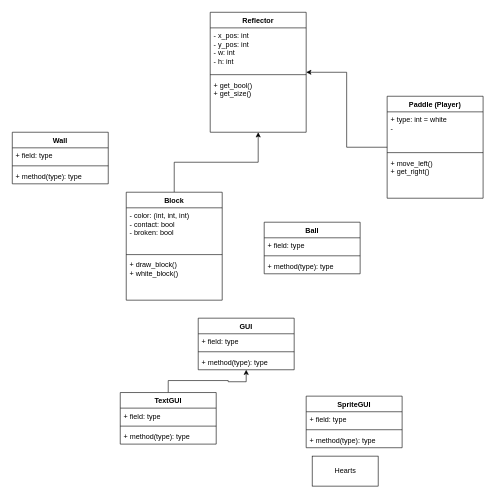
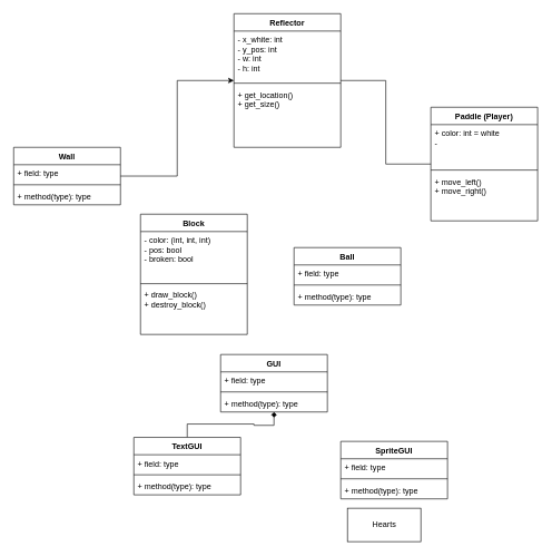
- <mxCell id="3" value="- x_pos: int&#10;- y_pos: int&#10;- w: int&#10;- h: int" style="text;strokeColor=none;fillColor=none;align=left;verticalAlign=top;spacingLeft=4;spacingRight=4;overflow=hidden;rotatable=0;points=[[0,0.5],[1,0.5]];portConstraint=eastwest;" vertex="1" parent="2"><mxGeometry y="26" width="160" height="74" as="geometry" /></mxCell>
+ <mxCell id="3" value="- x_white: int&#10;- y_pos: int&#10;- w: int&#10;- h: int" style="text;strokeColor=none;fillColor=none;align=left;verticalAlign=top;spacingLeft=4;spacingRight=4;overflow=hidden;rotatable=0;points=[[0,0.5],[1,0.5]];portConstraint=eastwest;" vertex="1" parent="2"><mxGeometry y="26" width="160" height="74" as="geometry" /></mxCell>
+ <mxCell id="30" style="edgeStyle=orthogonalEdgeStyle;rounded=0;orthogonalLoop=1;jettySize=auto;html=1;" edge="1" parent="1" source="19" target="2"><mxGeometry relative="1" as="geometry" /></mxCell>
- <mxCell id="29" style="edgeStyle=orthogonalEdgeStyle;rounded=0;orthogonalLoop=1;jettySize=auto;html=1;" edge="1" parent="1" source="11" target="2"><mxGeometry relative="1" as="geometry" /></mxCell>
+ <mxCell id="29" style="edgeStyle=orthogonalEdgeStyle;rounded=0;orthogonalLoop=1;jettySize=auto;html=1;endArrow=none;" edge="1" parent="1" source="11" target="2"><mxGeometry relative="1" as="geometry" /></mxCell>
- <mxCell id="5" value="+ get_bool()&#10;+ get_size()" style="text;strokeColor=none;fillColor=none;align=left;verticalAlign=top;spacingLeft=4;spacingRight=4;overflow=hidden;rotatable=0;points=[[0,0.5],[1,0.5]];portConstraint=eastwest;" vertex="1" parent="2"><mxGeometry y="108" width="160" height="92" as="geometry" /></mxCell>
+ <mxCell id="5" value="+ get_location()&#10;+ get_size()" style="text;strokeColor=none;fillColor=none;align=left;verticalAlign=top;spacingLeft=4;spacingRight=4;overflow=hidden;rotatable=0;points=[[0,0.5],[1,0.5]];portConstraint=eastwest;" vertex="1" parent="2"><mxGeometry y="108" width="160" height="92" as="geometry" /></mxCell>
- <mxCell id="12" value="+ type: int = white&#10;- " style="text;strokeColor=none;fillColor=none;align=left;verticalAlign=top;spacingLeft=4;spacingRight=4;overflow=hidden;rotatable=0;points=[[0,0.5],[1,0.5]];portConstraint=eastwest;" vertex="1" parent="11"><mxGeometry y="26" width="160" height="64" as="geometry" /></mxCell>
+ <mxCell id="12" value="+ color: int = white&#10;- " style="text;strokeColor=none;fillColor=none;align=left;verticalAlign=top;spacingLeft=4;spacingRight=4;overflow=hidden;rotatable=0;points=[[0,0.5],[1,0.5]];portConstraint=eastwest;" vertex="1" parent="11"><mxGeometry y="26" width="160" height="64" as="geometry" /></mxCell>
- <mxCell id="28" style="edgeStyle=orthogonalEdgeStyle;rounded=0;orthogonalLoop=1;jettySize=auto;html=1;" edge="1" parent="1" source="31" target="2"><mxGeometry relative="1" as="geometry" /></mxCell>
- <mxCell id="14" value="+ move_left()&#10;+ get_right()" style="text;strokeColor=none;fillColor=none;align=left;verticalAlign=top;spacingLeft=4;spacingRight=4;overflow=hidden;rotatable=0;points=[[0,0.5],[1,0.5]];portConstraint=eastwest;" vertex="1" parent="11"><mxGeometry y="98" width="160" height="72" as="geometry" /></mxCell>
+ <mxCell id="14" value="+ move_left()&#10;+ move_right()" style="text;strokeColor=none;fillColor=none;align=left;verticalAlign=top;spacingLeft=4;spacingRight=4;overflow=hidden;rotatable=0;points=[[0,0.5],[1,0.5]];portConstraint=eastwest;" vertex="1" parent="11"><mxGeometry y="98" width="160" height="72" as="geometry" /></mxCell>
- <mxCell id="32" value="- color: (int, int, int)&#10;- contact: bool&#10;- broken: bool" style="text;strokeColor=none;fillColor=none;align=left;verticalAlign=top;spacingLeft=4;spacingRight=4;overflow=hidden;rotatable=0;points=[[0,0.5],[1,0.5]];portConstraint=eastwest;" vertex="1" parent="31"><mxGeometry y="26" width="160" height="74" as="geometry" /></mxCell>
+ <mxCell id="32" value="- color: (int, int, int)&#10;- pos: bool&#10;- broken: bool" style="text;strokeColor=none;fillColor=none;align=left;verticalAlign=top;spacingLeft=4;spacingRight=4;overflow=hidden;rotatable=0;points=[[0,0.5],[1,0.5]];portConstraint=eastwest;" vertex="1" parent="31"><mxGeometry y="26" width="160" height="74" as="geometry" /></mxCell>
- <mxCell id="34" value="+ draw_block()&#10;+ white_block()&#10;" style="text;strokeColor=none;fillColor=none;align=left;verticalAlign=top;spacingLeft=4;spacingRight=4;overflow=hidden;rotatable=0;points=[[0,0.5],[1,0.5]];portConstraint=eastwest;" vertex="1" parent="31"><mxGeometry y="108" width="160" height="72" as="geometry" /></mxCell>
+ <mxCell id="34" value="+ draw_block()&#10;+ destroy_block()&#10;" style="text;strokeColor=none;fillColor=none;align=left;verticalAlign=top;spacingLeft=4;spacingRight=4;overflow=hidden;rotatable=0;points=[[0,0.5],[1,0.5]];portConstraint=eastwest;" vertex="1" parent="31"><mxGeometry y="108" width="160" height="72" as="geometry" /></mxCell>
- <mxCell id="10" style="edgeStyle=orthogonalEdgeStyle;rounded=0;orthogonalLoop=1;jettySize=auto;html=1;exitX=0.5;exitY=0;exitDx=0;exitDy=0;" edge="1" parent="1" source="15" target="6"><mxGeometry relative="1" as="geometry" /></mxCell>
+ <mxCell id="10" style="edgeStyle=orthogonalEdgeStyle;rounded=0;orthogonalLoop=1;jettySize=auto;html=1;exitX=0.5;exitY=0;exitDx=0;exitDy=0;endArrow=diamond;" edge="1" parent="1" source="15" target="6"><mxGeometry relative="1" as="geometry" /></mxCell>
